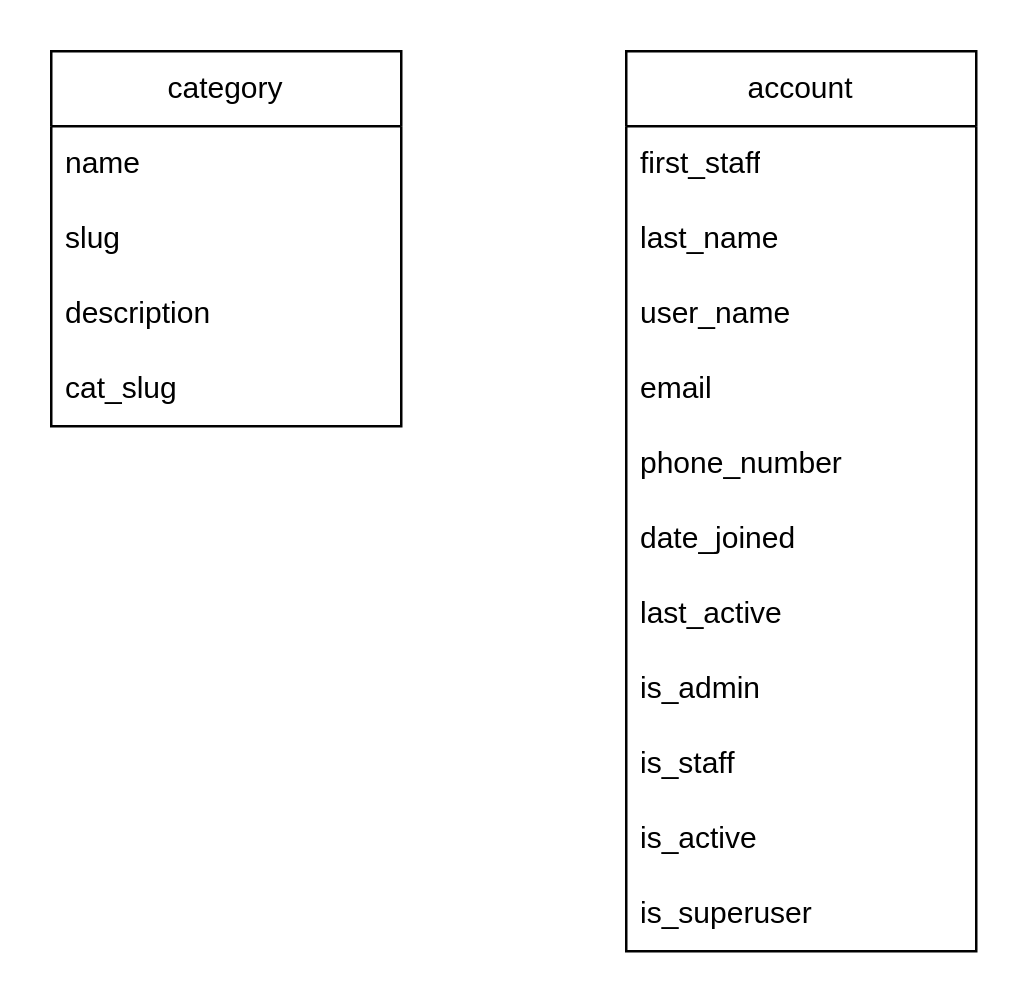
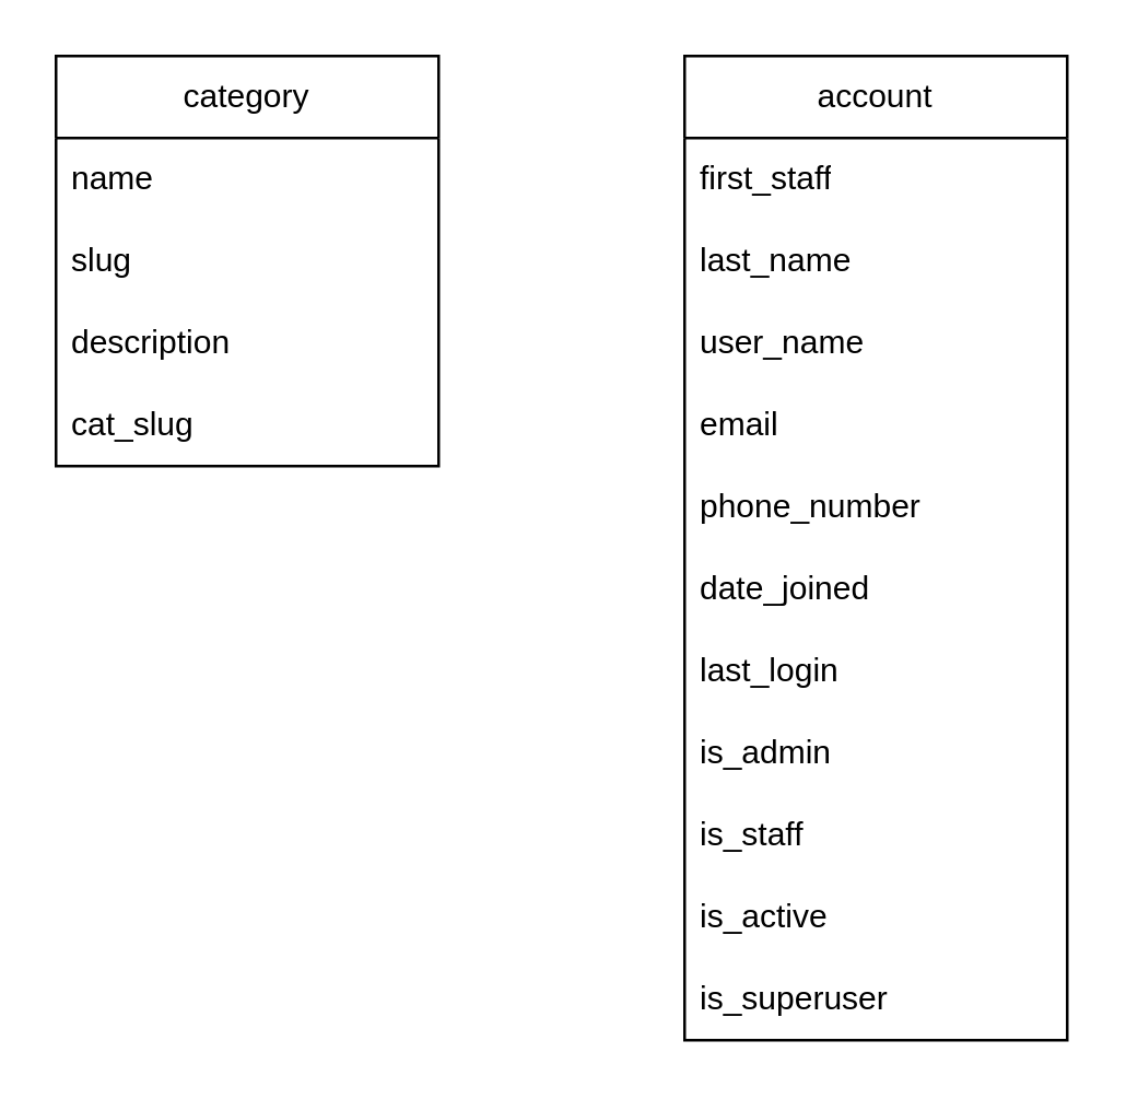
- <mxCell id="14" value="last_active" style="text;strokeColor=none;fillColor=none;align=left;verticalAlign=middle;spacingLeft=4;spacingRight=4;overflow=hidden;points=[[0,0.5],[1,0.5]];portConstraint=eastwest;rotatable=0;whiteSpace=wrap;html=1;" vertex="1" parent="7"><mxGeometry y="210" width="140" height="30" as="geometry" /></mxCell>
+ <mxCell id="14" value="last_login" style="text;strokeColor=none;fillColor=none;align=left;verticalAlign=middle;spacingLeft=4;spacingRight=4;overflow=hidden;points=[[0,0.5],[1,0.5]];portConstraint=eastwest;rotatable=0;whiteSpace=wrap;html=1;" vertex="1" parent="7"><mxGeometry y="210" width="140" height="30" as="geometry" /></mxCell>
